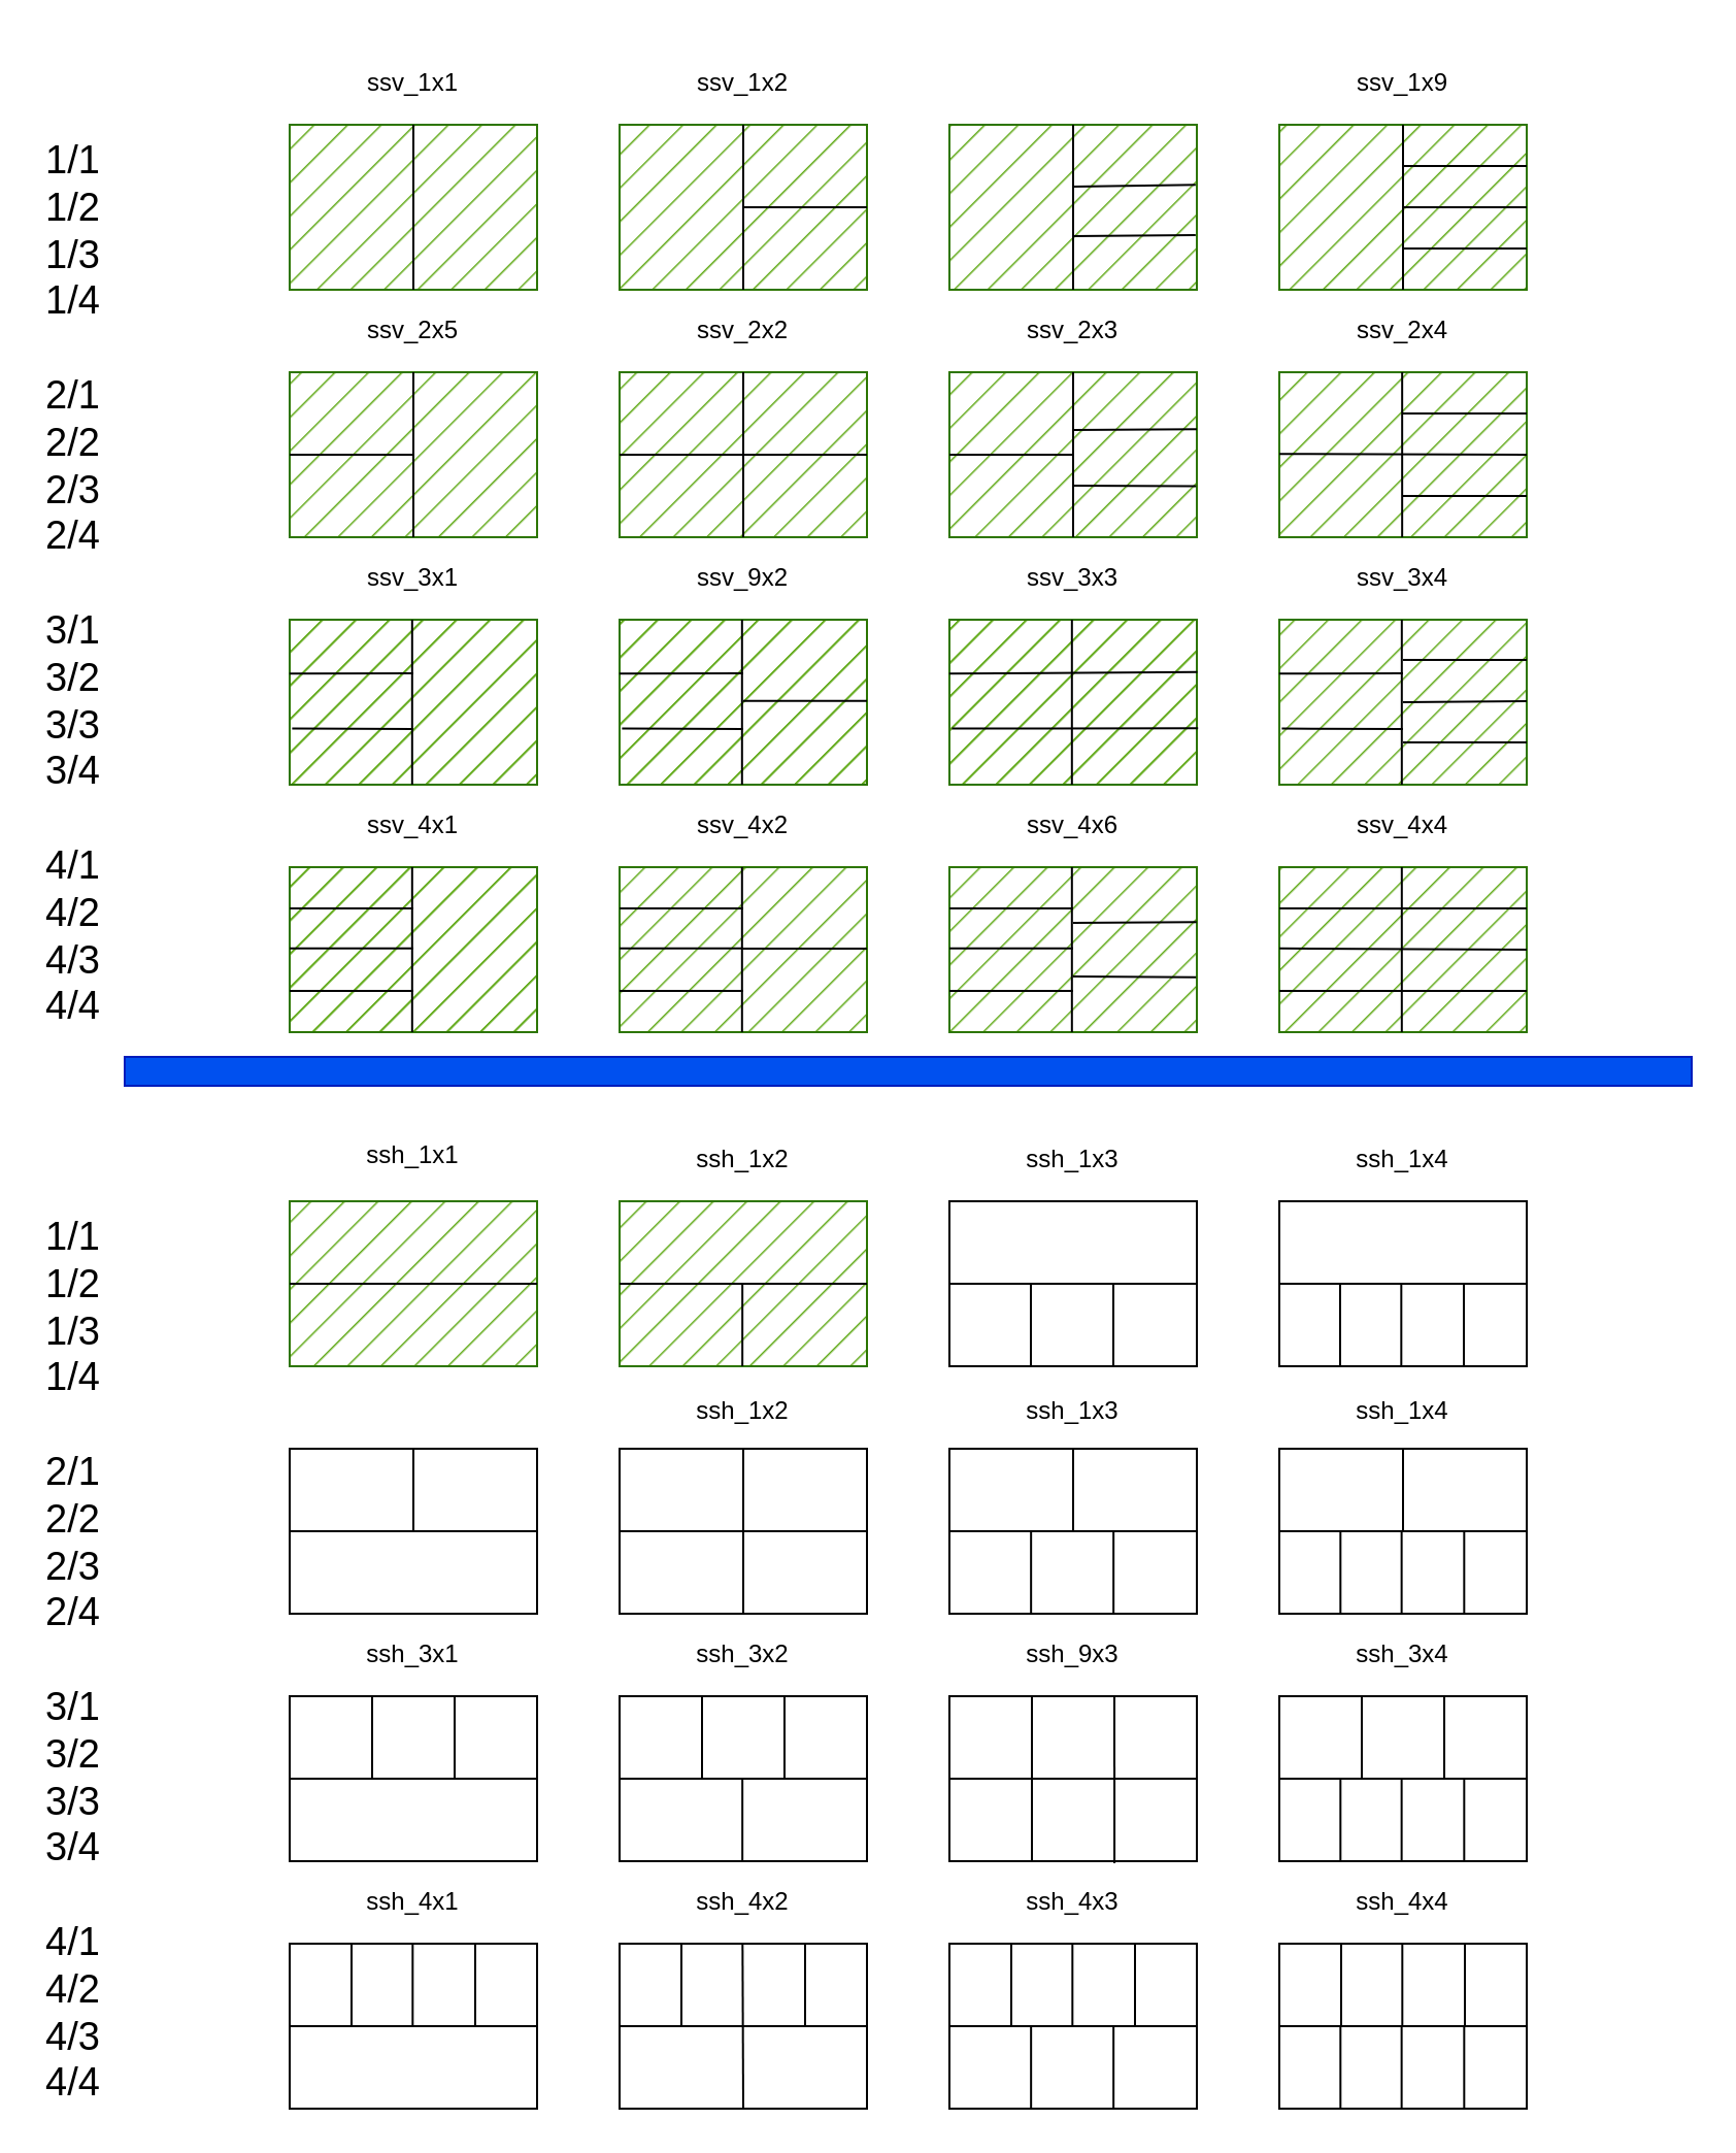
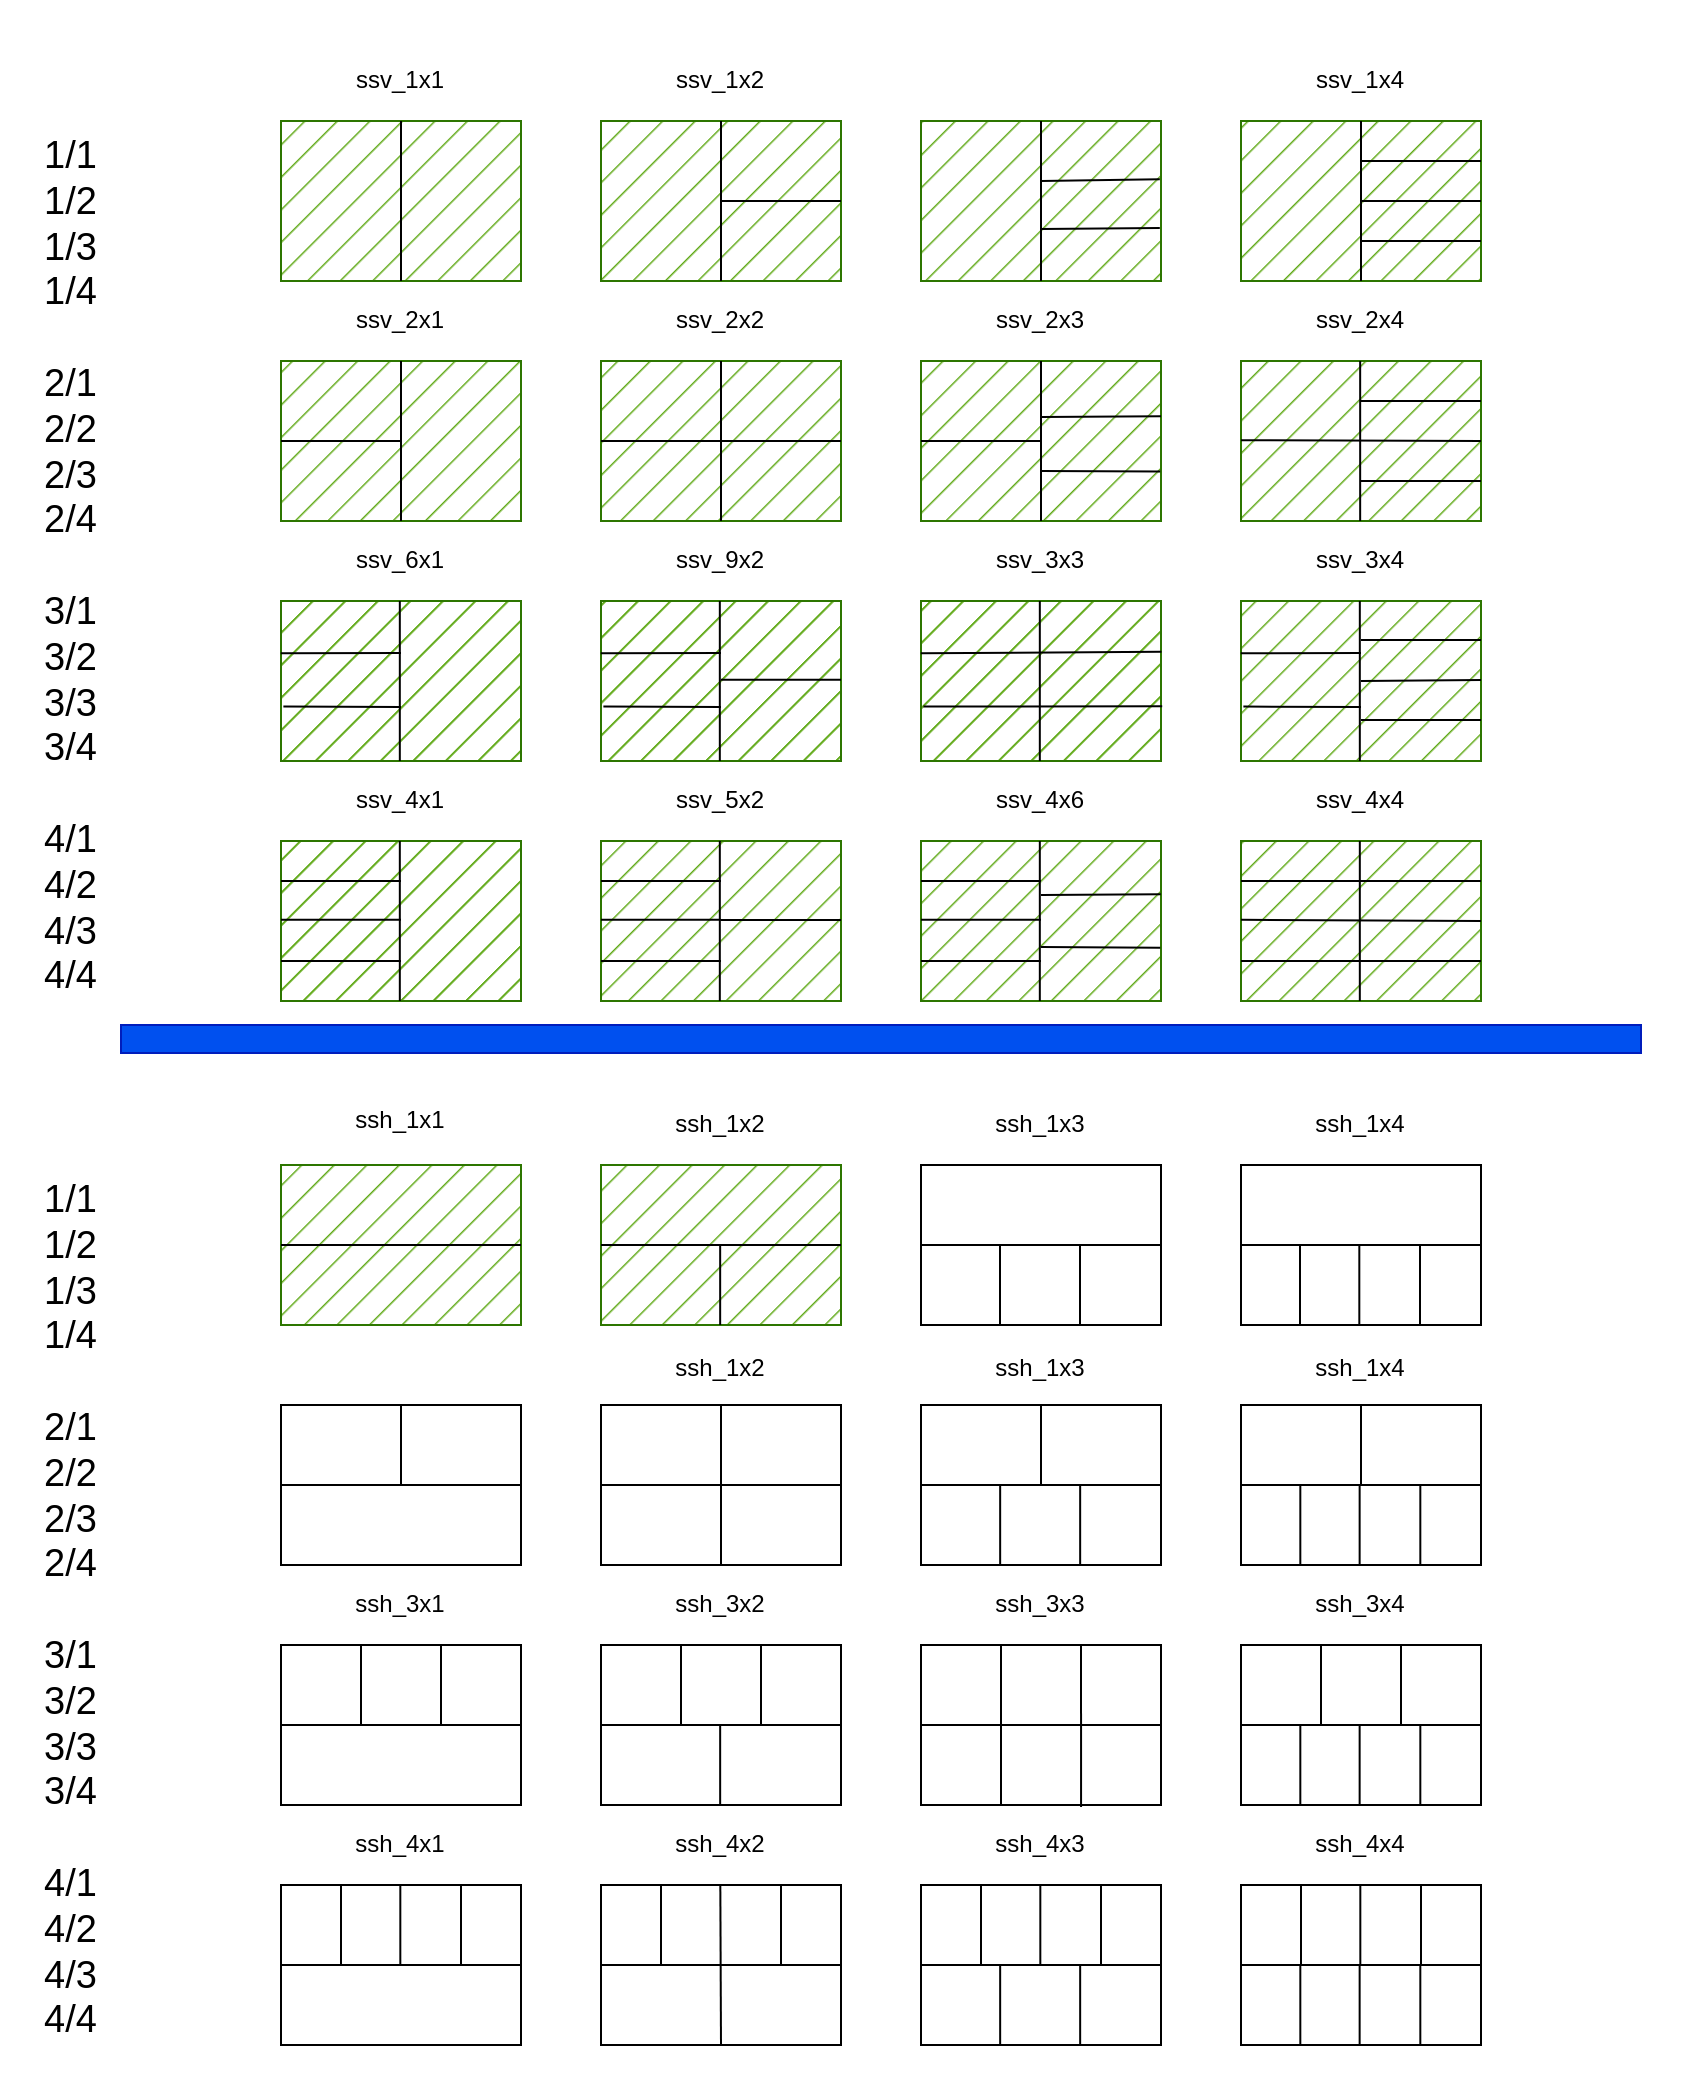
- <mxCell id="180" value="ssv_1x9" style="text;html=1;strokeColor=none;fillColor=none;align=center;verticalAlign=middle;whiteSpace=wrap;rounded=0;" parent="1" vertex="1"><mxGeometry x="620" width="120" height="40" as="geometry" y="20" /></mxCell>
+ <mxCell id="180" value="ssv_1x4" style="text;html=1;strokeColor=none;fillColor=none;align=center;verticalAlign=middle;whiteSpace=wrap;rounded=0;" parent="1" vertex="1"><mxGeometry x="620" width="120" height="40" as="geometry" y="20" /></mxCell>
- <mxCell id="181" value="ssv_2x5" style="text;html=1;strokeColor=none;fillColor=none;align=center;verticalAlign=middle;whiteSpace=wrap;rounded=0;" parent="1" vertex="1"><mxGeometry x="140" y="140" width="120" height="40" as="geometry" /></mxCell>
+ <mxCell id="181" value="ssv_2x1" style="text;html=1;strokeColor=none;fillColor=none;align=center;verticalAlign=middle;whiteSpace=wrap;rounded=0;" parent="1" vertex="1"><mxGeometry x="140" y="140" width="120" height="40" as="geometry" /></mxCell>
- <mxCell id="185" value="ssv_3x1" style="text;html=1;strokeColor=none;fillColor=none;align=center;verticalAlign=middle;whiteSpace=wrap;rounded=0;" parent="1" vertex="1"><mxGeometry x="140" y="260" width="120" height="40" as="geometry" /></mxCell>
+ <mxCell id="185" value="ssv_6x1" style="text;html=1;strokeColor=none;fillColor=none;align=center;verticalAlign=middle;whiteSpace=wrap;rounded=0;" parent="1" vertex="1"><mxGeometry x="140" y="260" width="120" height="40" as="geometry" /></mxCell>
- <mxCell id="190" value="ssv_4x2" style="text;html=1;strokeColor=none;fillColor=none;align=center;verticalAlign=middle;whiteSpace=wrap;rounded=0;" parent="1" vertex="1"><mxGeometry x="300" y="380" width="120" height="40" as="geometry" /></mxCell>
+ <mxCell id="190" value="ssv_5x2" style="text;html=1;strokeColor=none;fillColor=none;align=center;verticalAlign=middle;whiteSpace=wrap;rounded=0;" parent="1" vertex="1"><mxGeometry x="300" y="380" width="120" height="40" as="geometry" /></mxCell>
- <mxCell id="203" value="ssh_9x3" style="text;html=1;strokeColor=none;fillColor=none;align=center;verticalAlign=middle;whiteSpace=wrap;rounded=0;" parent="1" vertex="1"><mxGeometry x="460" y="782" width="120" height="40" as="geometry" /></mxCell>
+ <mxCell id="203" value="ssh_3x3" style="text;html=1;strokeColor=none;fillColor=none;align=center;verticalAlign=middle;whiteSpace=wrap;rounded=0;" parent="1" vertex="1"><mxGeometry x="460" y="782" width="120" height="40" as="geometry" /></mxCell>
